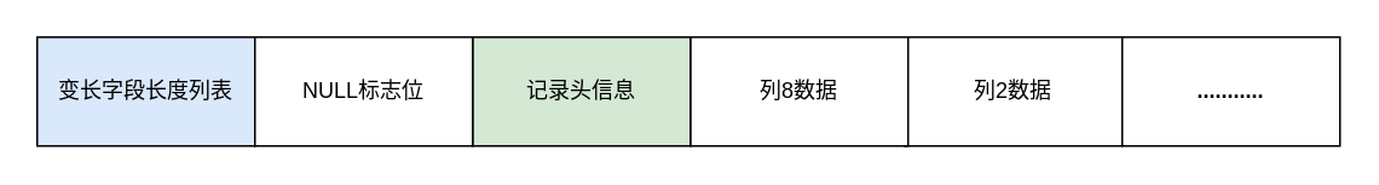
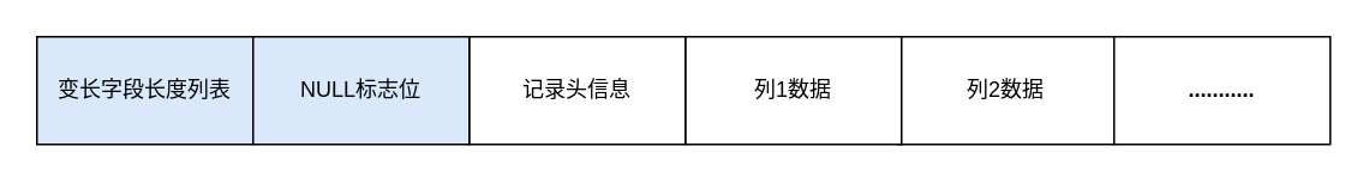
- <mxCell id="7" value="NULL标志位" style="rounded=0;whiteSpace=wrap;html=1;" vertex="1" parent="2"><mxGeometry x="120" width="120" height="60" as="geometry" /></mxCell>
+ <mxCell id="7" value="NULL标志位" style="rounded=0;whiteSpace=wrap;html=1;fillColor=#dae8fc;" vertex="1" parent="2"><mxGeometry x="120" width="120" height="60" as="geometry" /></mxCell>
- <mxCell id="6" value="记录头信息" style="rounded=0;whiteSpace=wrap;html=1;fillColor=#d5e8d4;" vertex="1" parent="2"><mxGeometry x="240" width="120" height="60" as="geometry" /></mxCell>
+ <mxCell id="6" value="记录头信息" style="rounded=0;whiteSpace=wrap;html=1;" vertex="1" parent="2"><mxGeometry x="240" width="120" height="60" as="geometry" /></mxCell>
- <mxCell id="5" value="列8数据" style="rounded=0;whiteSpace=wrap;html=1;" vertex="1" parent="2"><mxGeometry x="360" width="120" height="60" as="geometry" /></mxCell>
+ <mxCell id="5" value="列1数据" style="rounded=0;whiteSpace=wrap;html=1;" vertex="1" parent="2"><mxGeometry x="360" width="120" height="60" as="geometry" /></mxCell>
